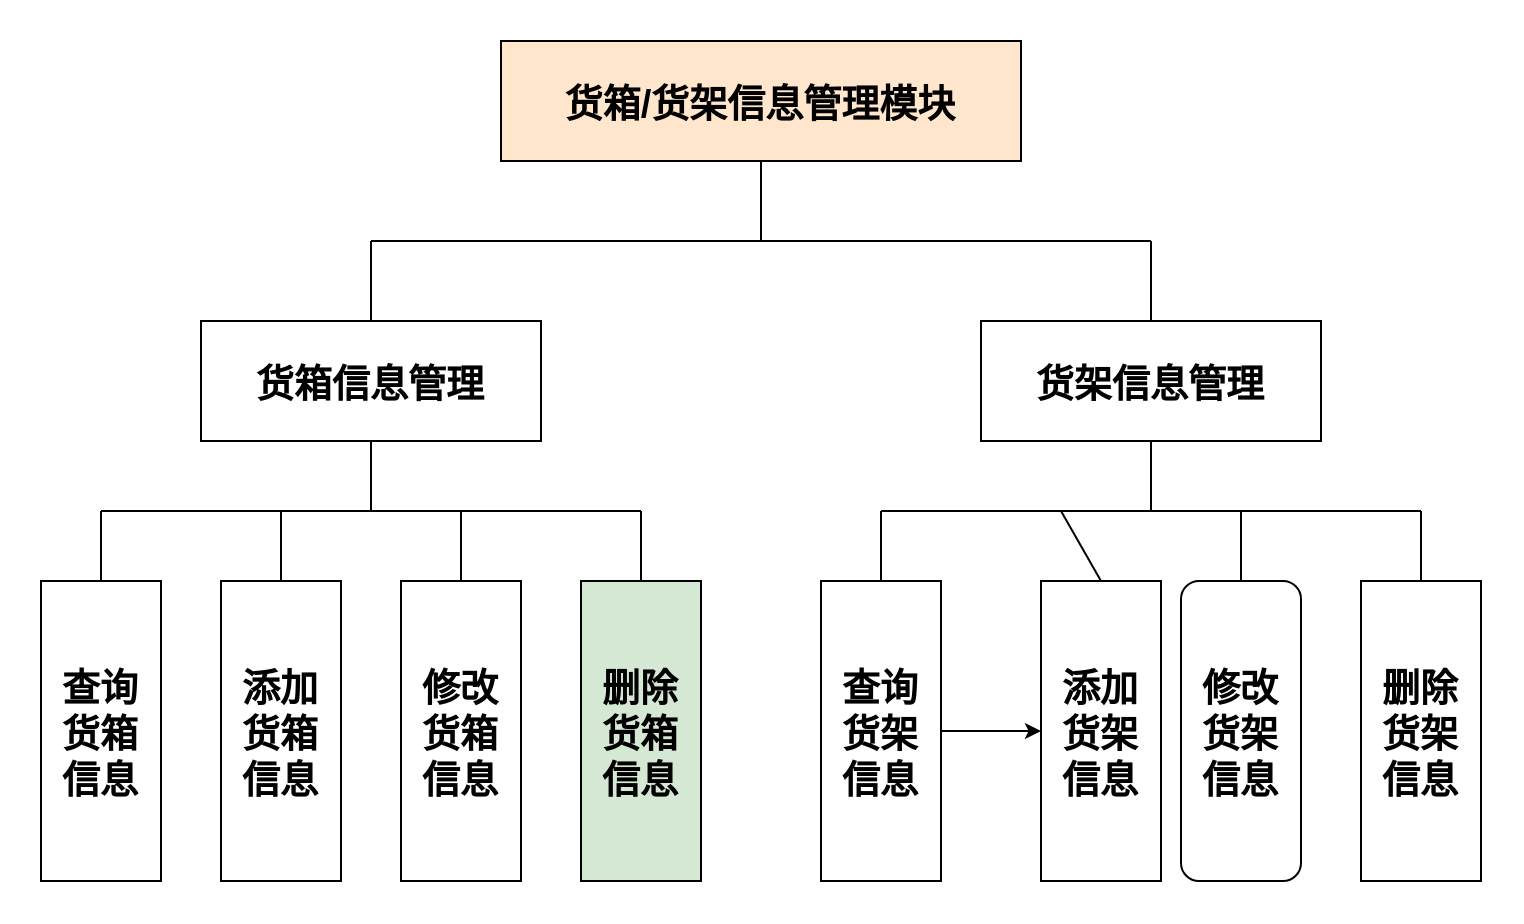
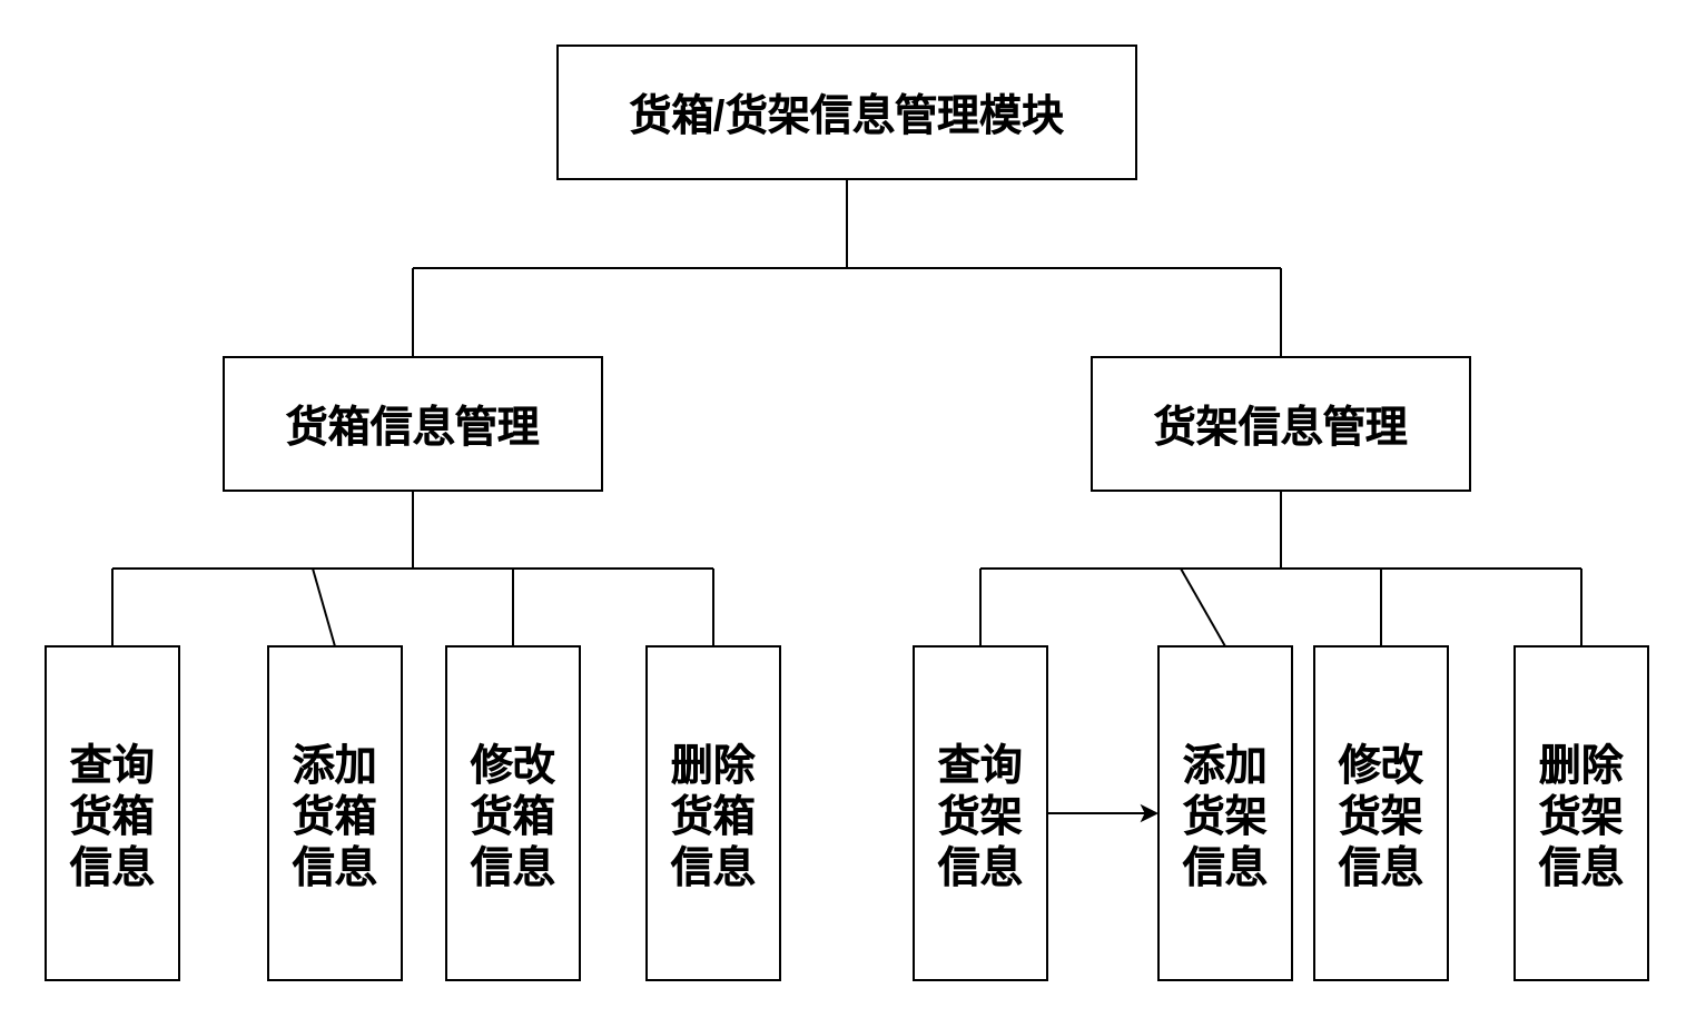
- <mxCell id="2" value="货箱/货架信息管理模块" style="fontSize=19;fontStyle=1;fillColor=#ffe6cc;" parent="1" vertex="1"><mxGeometry x="250" y="20" width="260" height="60" as="geometry" /></mxCell>
+ <mxCell id="2" value="货箱/货架信息管理模块" style="fontSize=19;fontStyle=1" parent="1" vertex="1"><mxGeometry x="250" y="20" width="260" height="60" as="geometry" /></mxCell>
- <mxCell id="6" value="添加&#10;货箱&#10;信息" style="fontStyle=1;fontSize=19;" parent="1" vertex="1"><mxGeometry x="110" y="290" width="60" height="150" as="geometry" /></mxCell>
+ <mxCell id="6" value="添加&#10;货箱&#10;信息" style="fontStyle=1;fontSize=19;" parent="1" vertex="1"><mxGeometry x="120" y="290" width="60" height="150" as="geometry" /></mxCell>
- <mxCell id="8" value="删除&#10;货箱&#10;信息" style="fontStyle=1;fontSize=19;fillColor=#d5e8d4;" parent="1" vertex="1"><mxGeometry x="290" y="290" width="60" height="150" as="geometry" /></mxCell>
+ <mxCell id="8" value="删除&#10;货箱&#10;信息" style="fontStyle=1;fontSize=19;" parent="1" vertex="1"><mxGeometry x="290" y="290" width="60" height="150" as="geometry" /></mxCell>
- <mxCell id="11" value="修改&#10;货架&#10;信息" style="fontStyle=1;fontSize=19;rounded=1;" parent="1" vertex="1"><mxGeometry x="590" y="290" width="60" height="150" as="geometry" /></mxCell>
+ <mxCell id="11" value="修改&#10;货架&#10;信息" style="fontStyle=1;fontSize=19;" parent="1" vertex="1"><mxGeometry x="590" y="290" width="60" height="150" as="geometry" /></mxCell>
